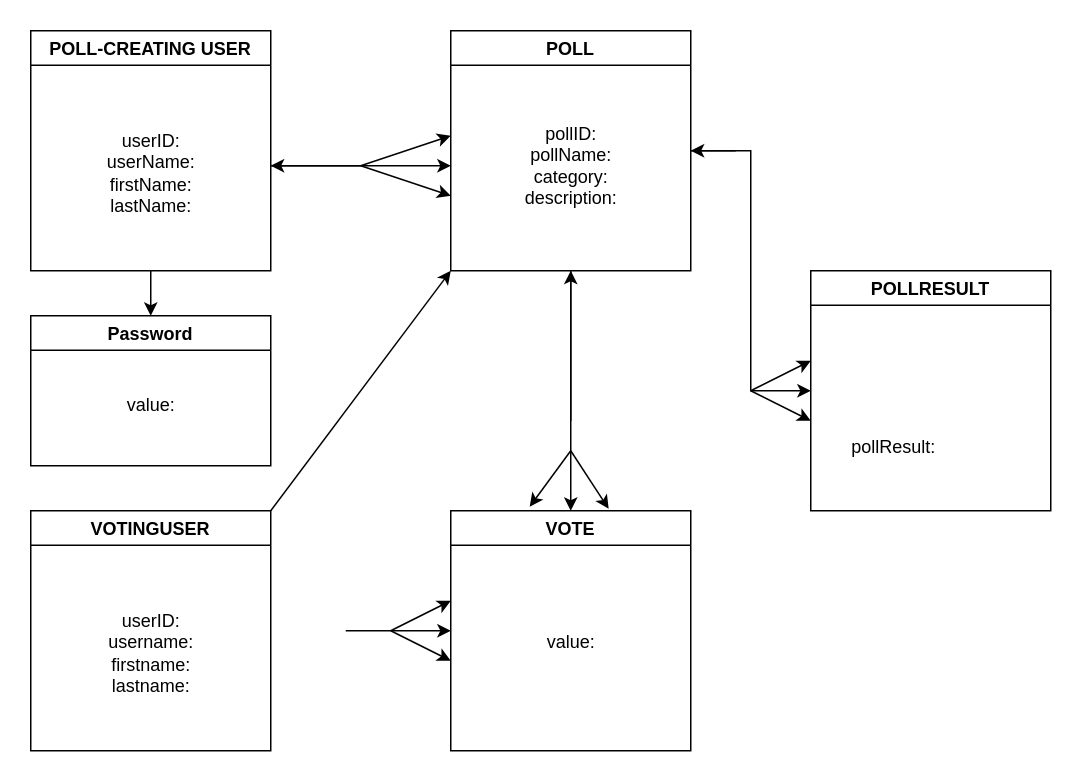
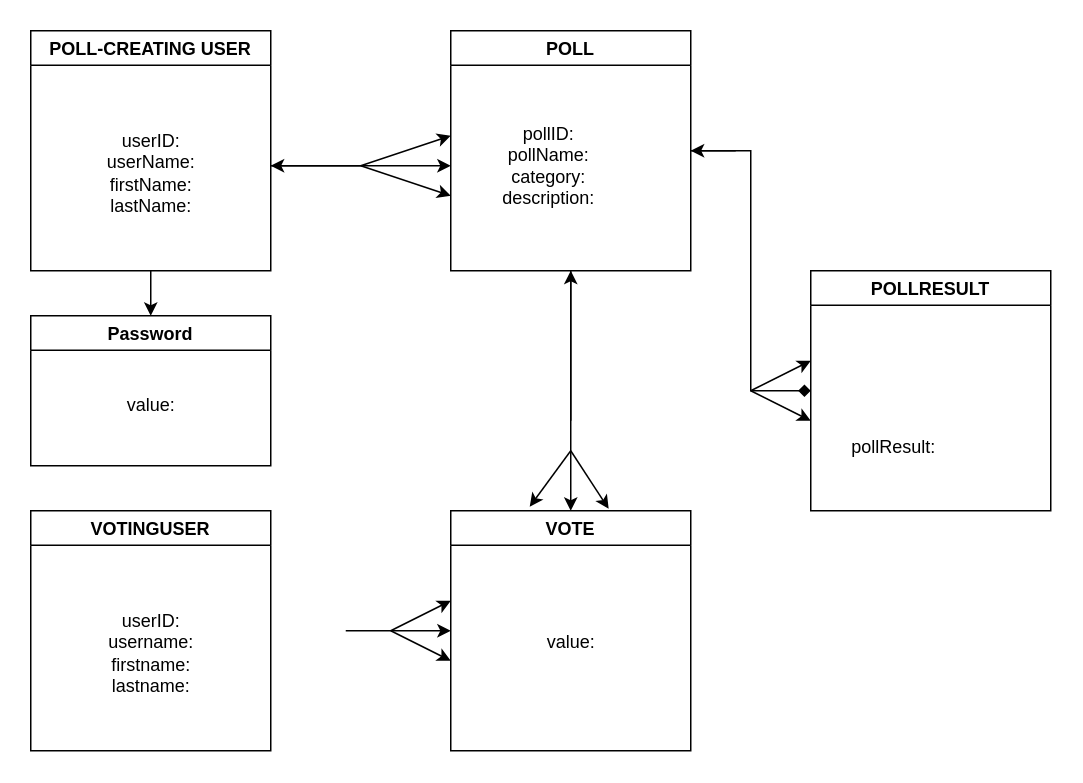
- <mxCell id="8" value="pollID:&lt;br&gt;pollName:&lt;br&gt;category:&lt;br&gt;description:" style="text;html=1;align=center;verticalAlign=middle;resizable=0;points=[];autosize=1;strokeColor=none;fillColor=none;" parent="7" vertex="1"><mxGeometry x="40" y="55" width="80" height="70" as="geometry" /></mxCell>
+ <mxCell id="8" value="pollID:&lt;br&gt;pollName:&lt;br&gt;category:&lt;br&gt;description:" style="text;html=1;align=center;verticalAlign=middle;resizable=0;points=[];autosize=1;strokeColor=none;fillColor=none;" parent="7" vertex="1"><mxGeometry x="25" y="55" width="80" height="70" as="geometry" /></mxCell>
- <mxCell id="6" style="edgeStyle=orthogonalEdgeStyle;rounded=0;orthogonalLoop=1;jettySize=auto;html=1;exitX=1;exitY=0.5;exitDx=0;exitDy=0;entryX=0;entryY=0.5;entryDx=0;entryDy=0;" parent="1" source="7" target="13" edge="1"><mxGeometry relative="1" as="geometry" /></mxCell>
+ <mxCell id="6" style="edgeStyle=orthogonalEdgeStyle;rounded=0;orthogonalLoop=1;jettySize=auto;html=1;exitX=1;exitY=0.5;exitDx=0;exitDy=0;entryX=0;entryY=0.5;entryDx=0;entryDy=0;endArrow=diamond;" parent="1" source="7" target="13" edge="1"><mxGeometry relative="1" as="geometry" /></mxCell>
- <mxCell id="30" value="" style="endArrow=classic;html=1;rounded=0;exitX=1;exitY=0;exitDx=0;exitDy=0;entryX=0;entryY=1;entryDx=0;entryDy=0;" edge="1" parent="1" source="4" target="7"><mxGeometry width="50" height="50" relative="1" as="geometry"><mxPoint x="280" y="270" as="sourcePoint" /><mxPoint x="330" y="220" as="targetPoint" /></mxGeometry></mxCell>
